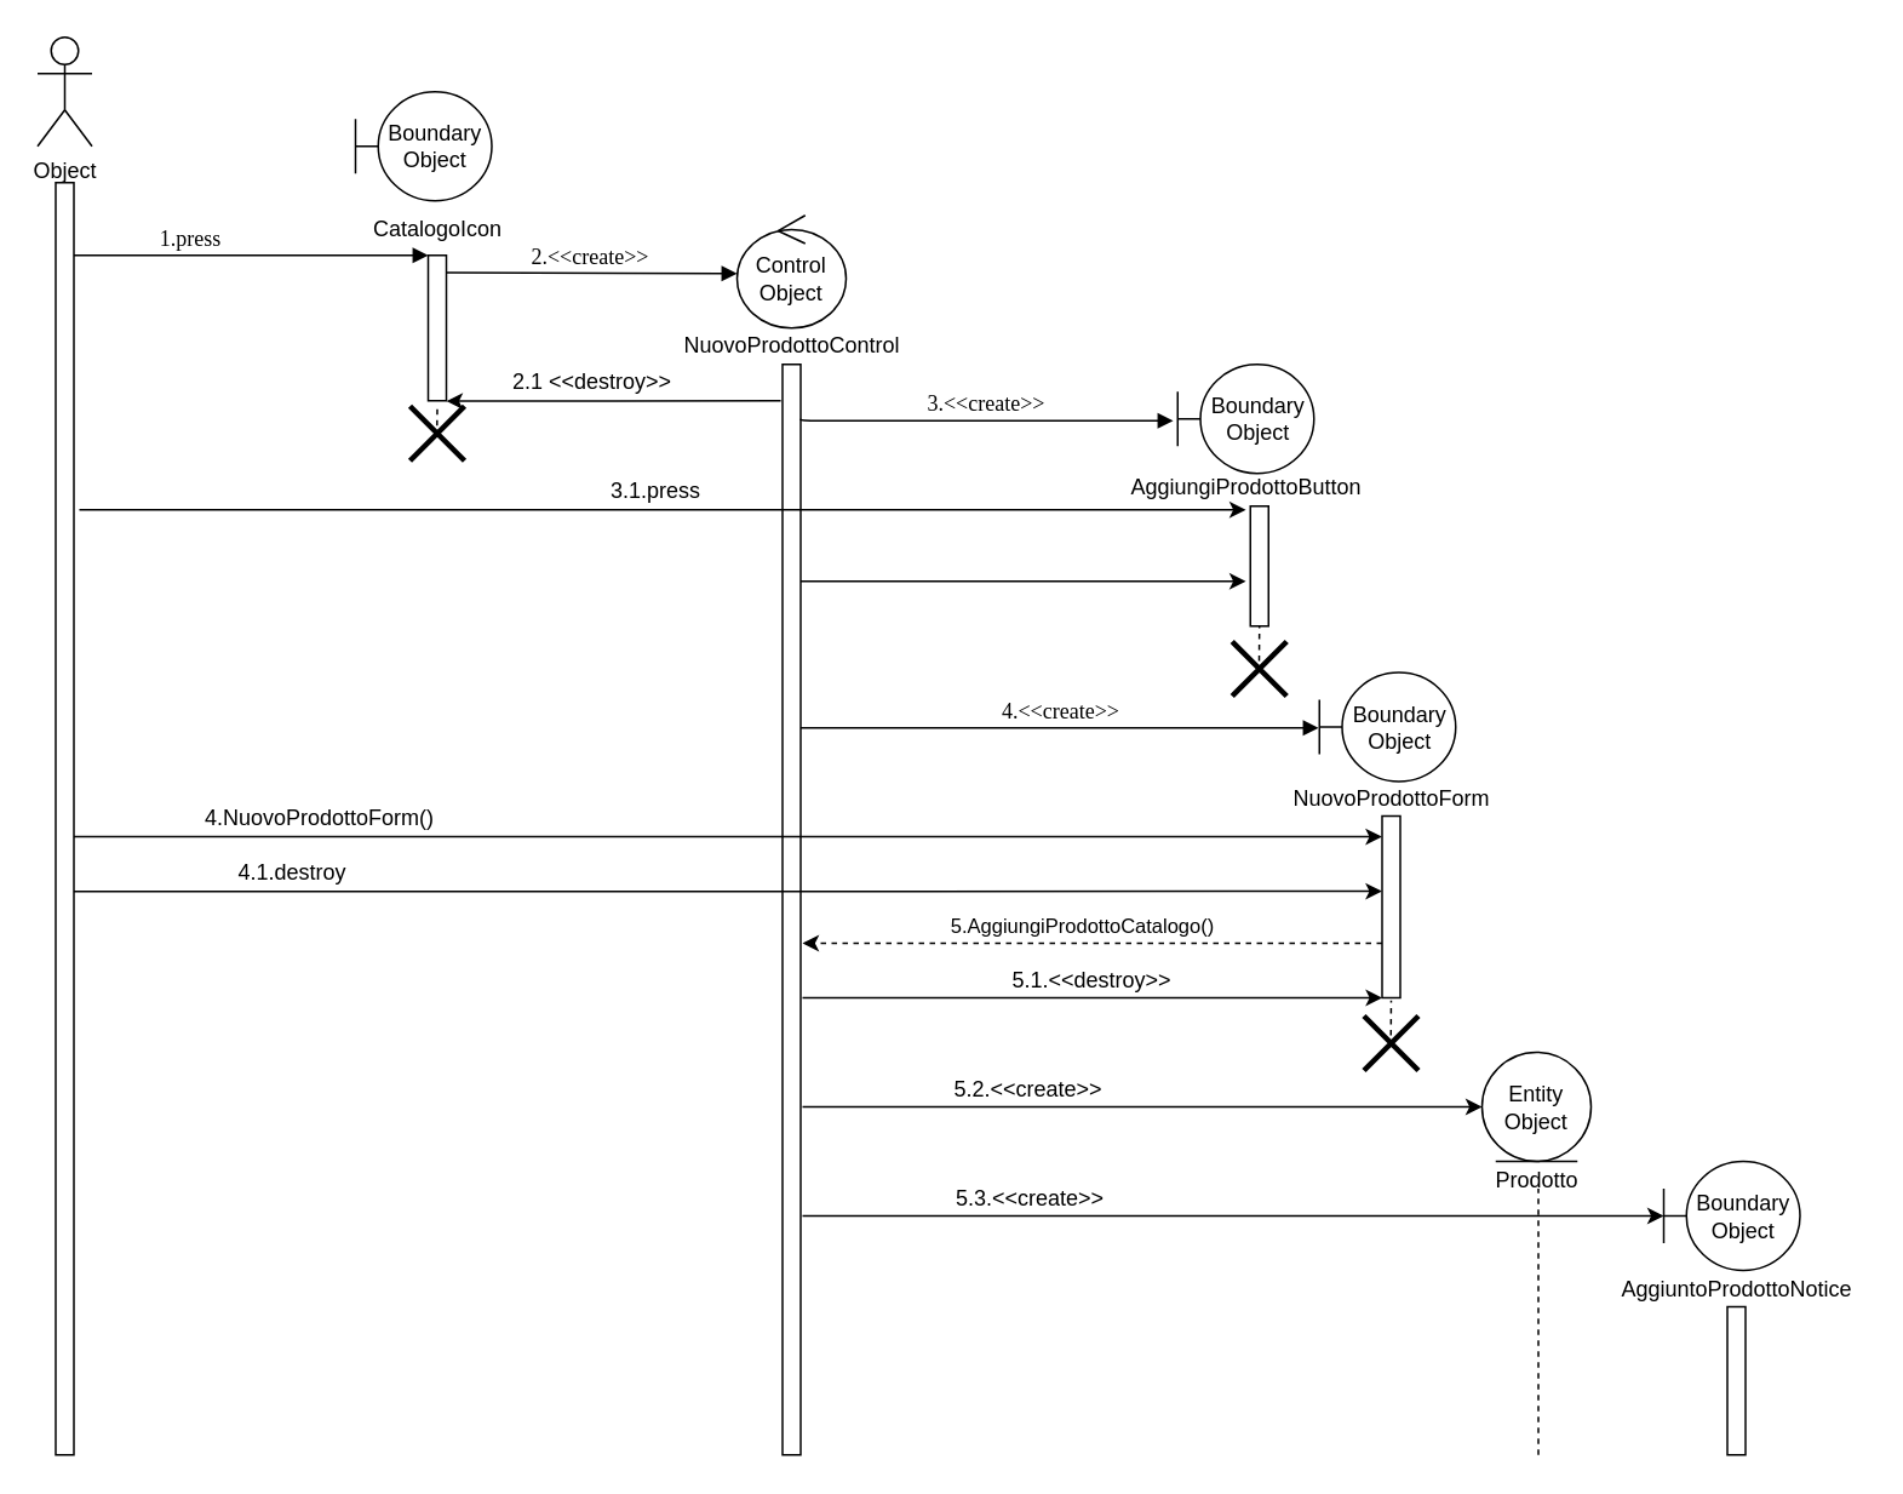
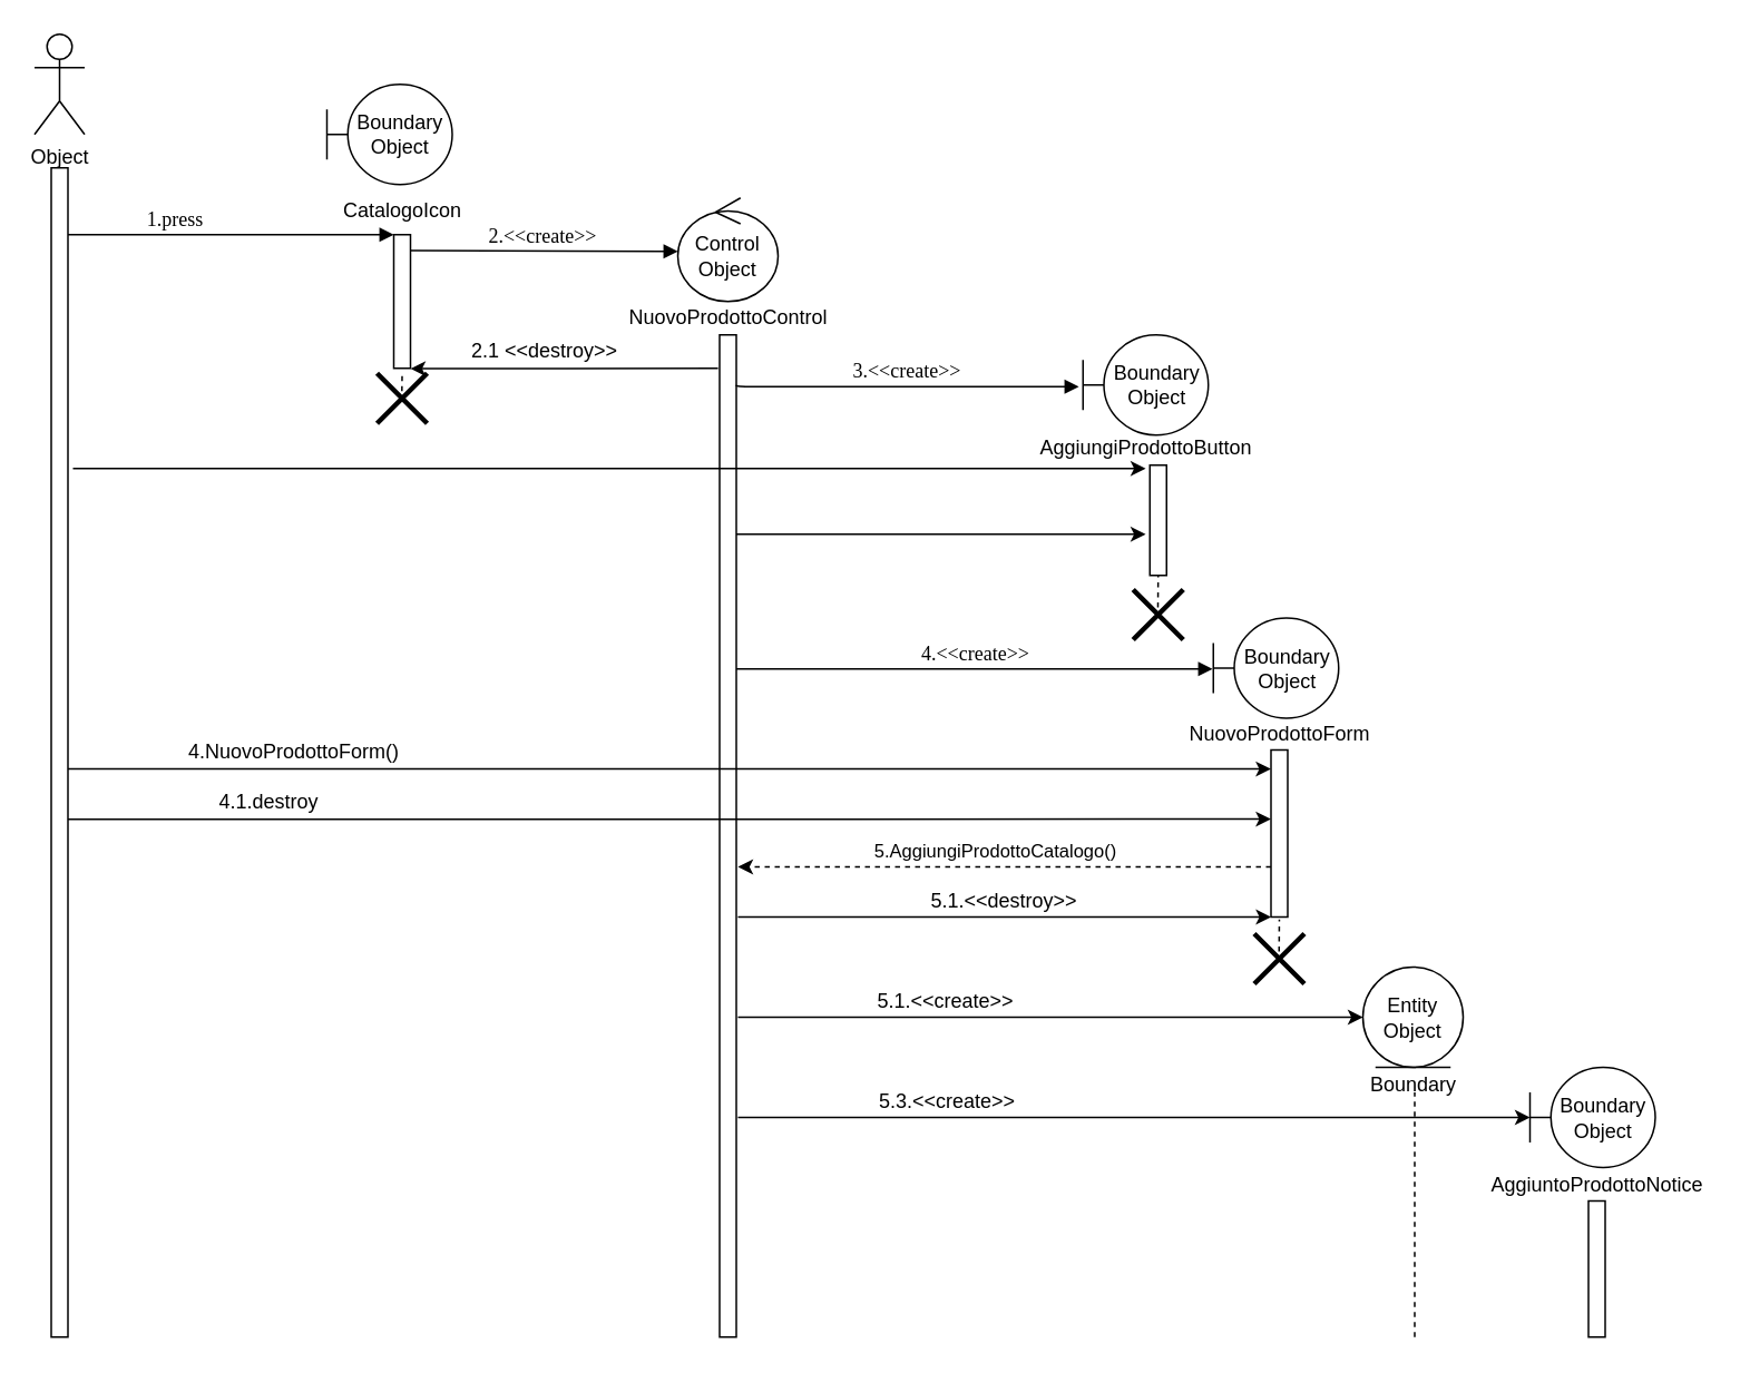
- <mxCell id="47" value="3.1.press" style="text;html=1;align=center;verticalAlign=middle;resizable=0;points=[];autosize=1;" vertex="1" parent="1"><mxGeometry x="325" y="260" width="70" height="20" as="geometry" /></mxCell>
- <mxCell id="34" value="5.2.&amp;lt;&amp;lt;create&amp;gt;&amp;gt;" style="text;html=1;align=center;verticalAlign=middle;resizable=0;points=[];autosize=1;" parent="1" vertex="1"><mxGeometry x="515" y="588.5" width="100" height="20" as="geometry" /></mxCell>
+ <mxCell id="34" value="5.1.&amp;lt;&amp;lt;create&amp;gt;&amp;gt;" style="text;html=1;align=center;verticalAlign=middle;resizable=0;points=[];autosize=1;" parent="1" vertex="1"><mxGeometry x="515" y="588.5" width="100" height="20" as="geometry" /></mxCell>
- <mxCell id="25" value="Prodotto" style="text;html=1;align=center;verticalAlign=middle;resizable=0;points=[];autosize=1;" parent="1" vertex="1"><mxGeometry x="815" y="638.5" width="60" height="20" as="geometry" /></mxCell>
+ <mxCell id="25" value="Boundary" style="text;html=1;align=center;verticalAlign=middle;resizable=0;points=[];autosize=1;" parent="1" vertex="1"><mxGeometry x="815" y="638.5" width="60" height="20" as="geometry" /></mxCell>
